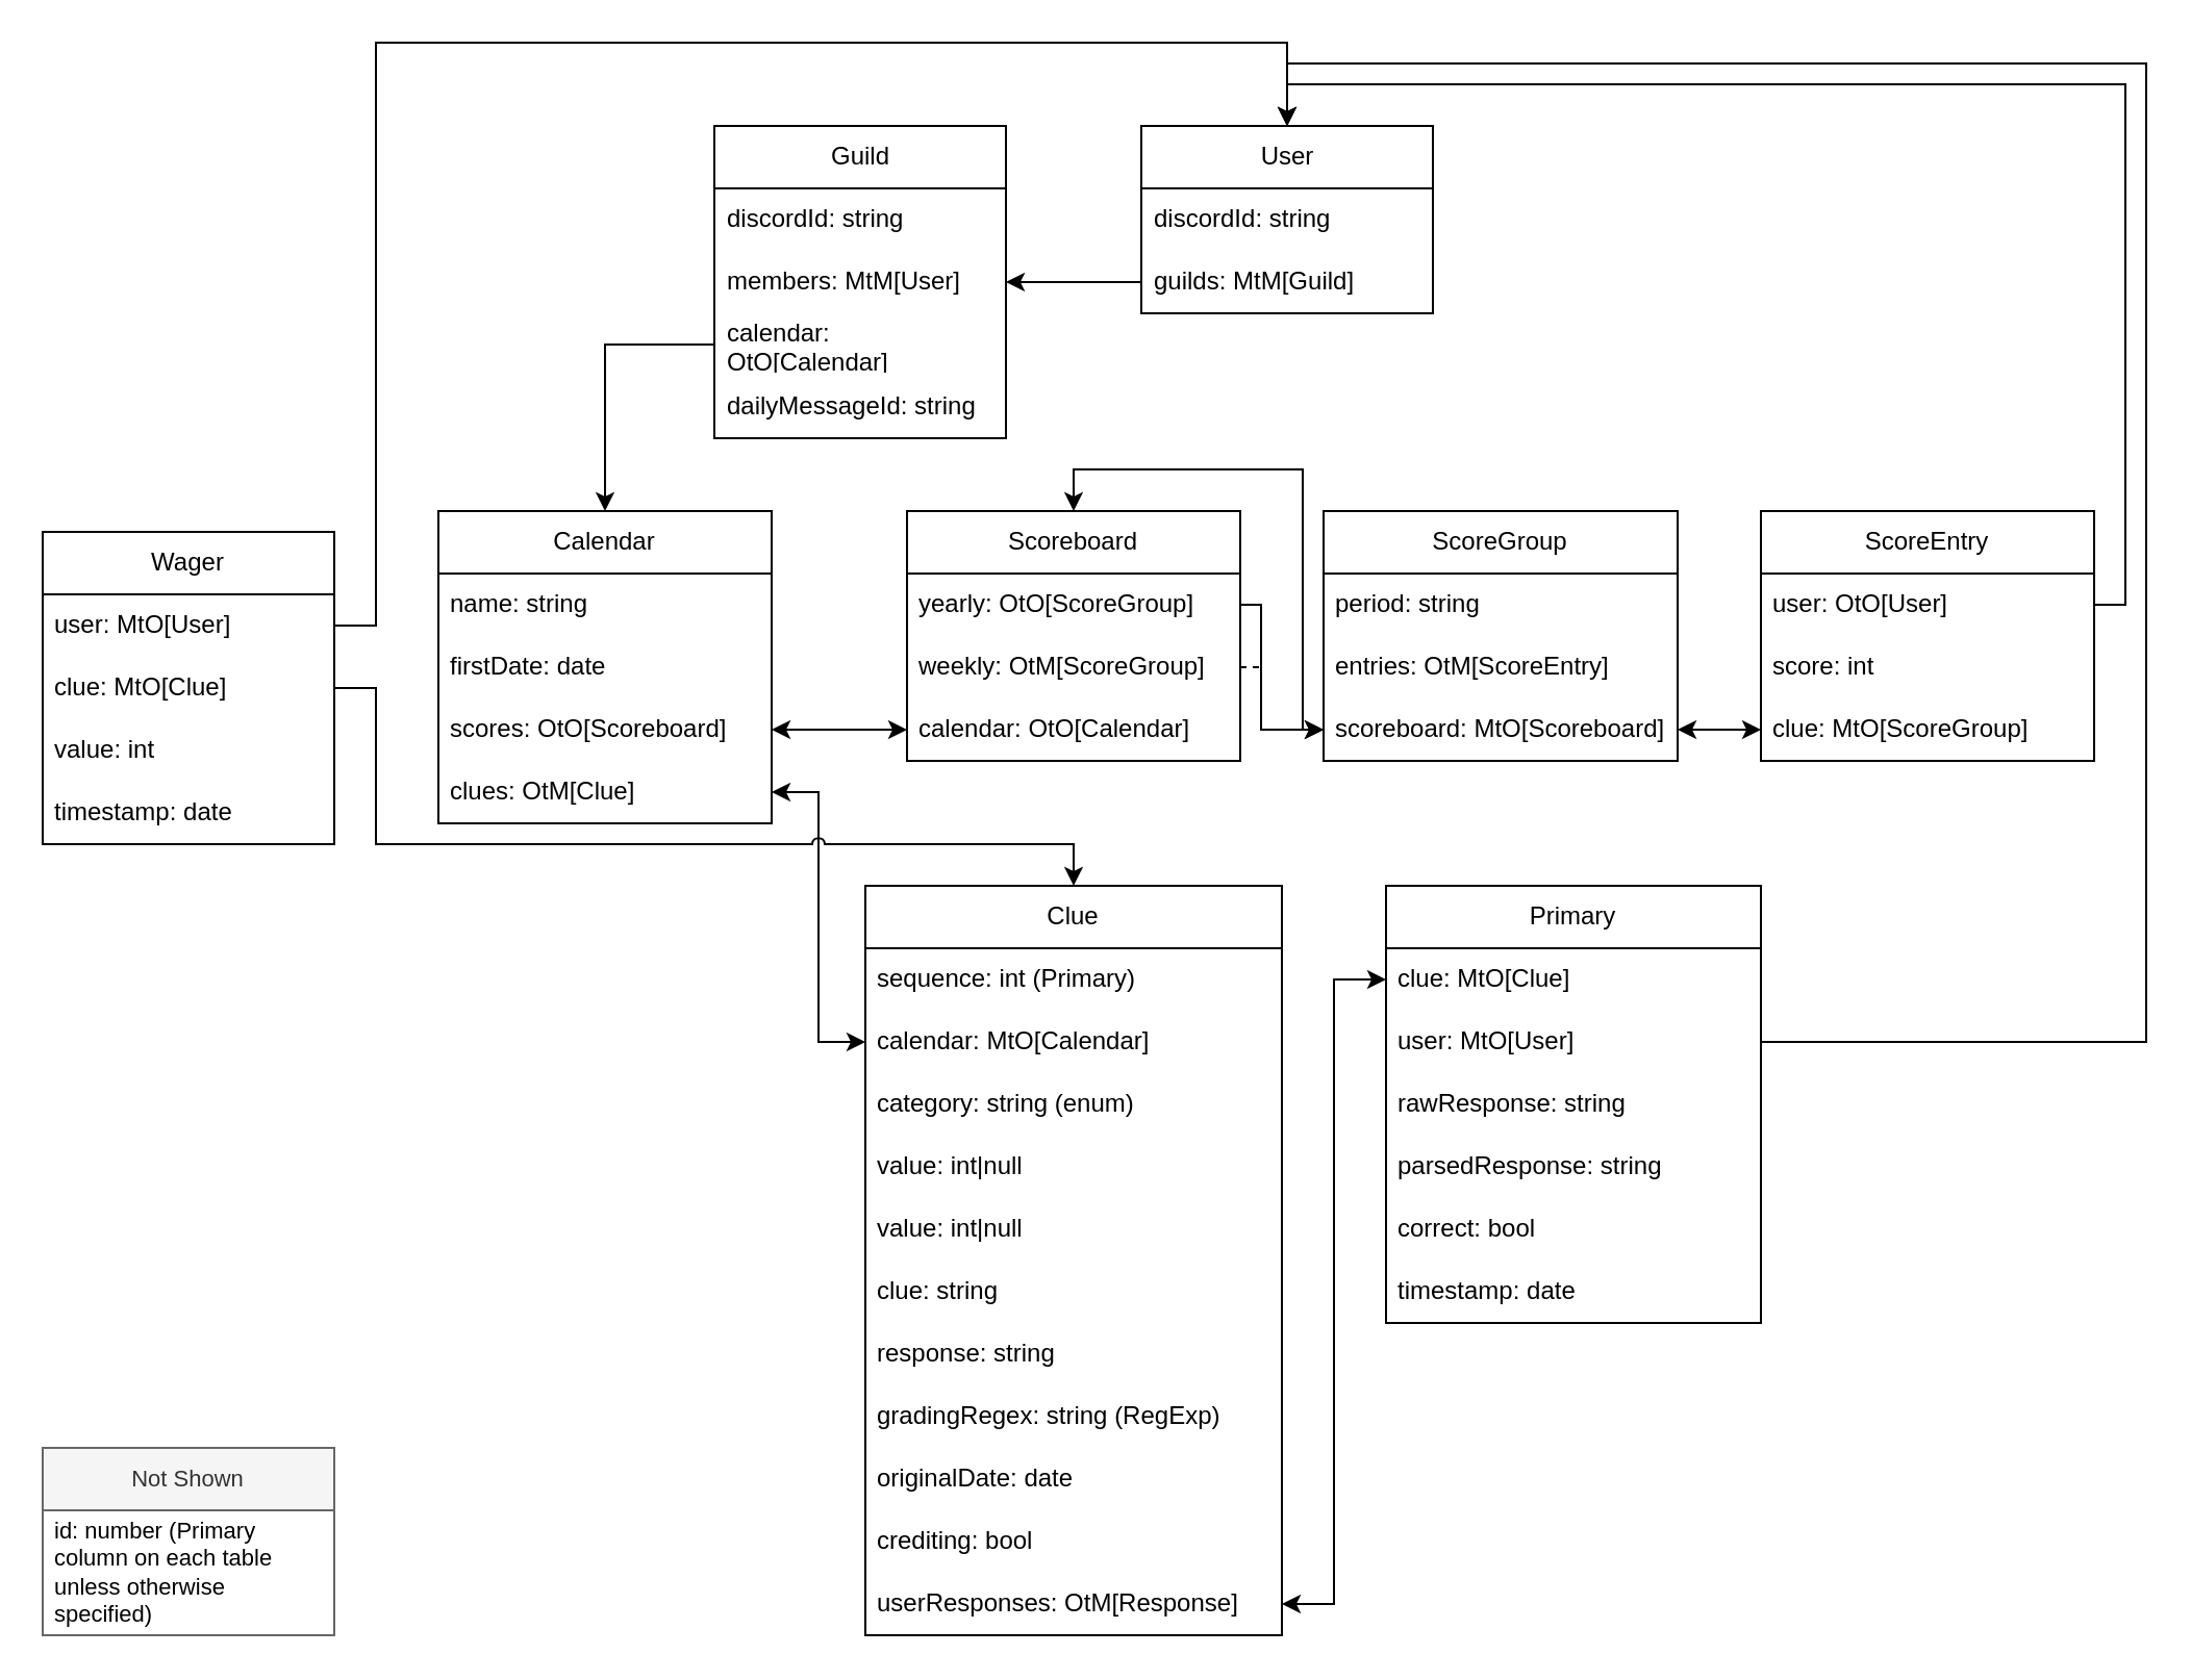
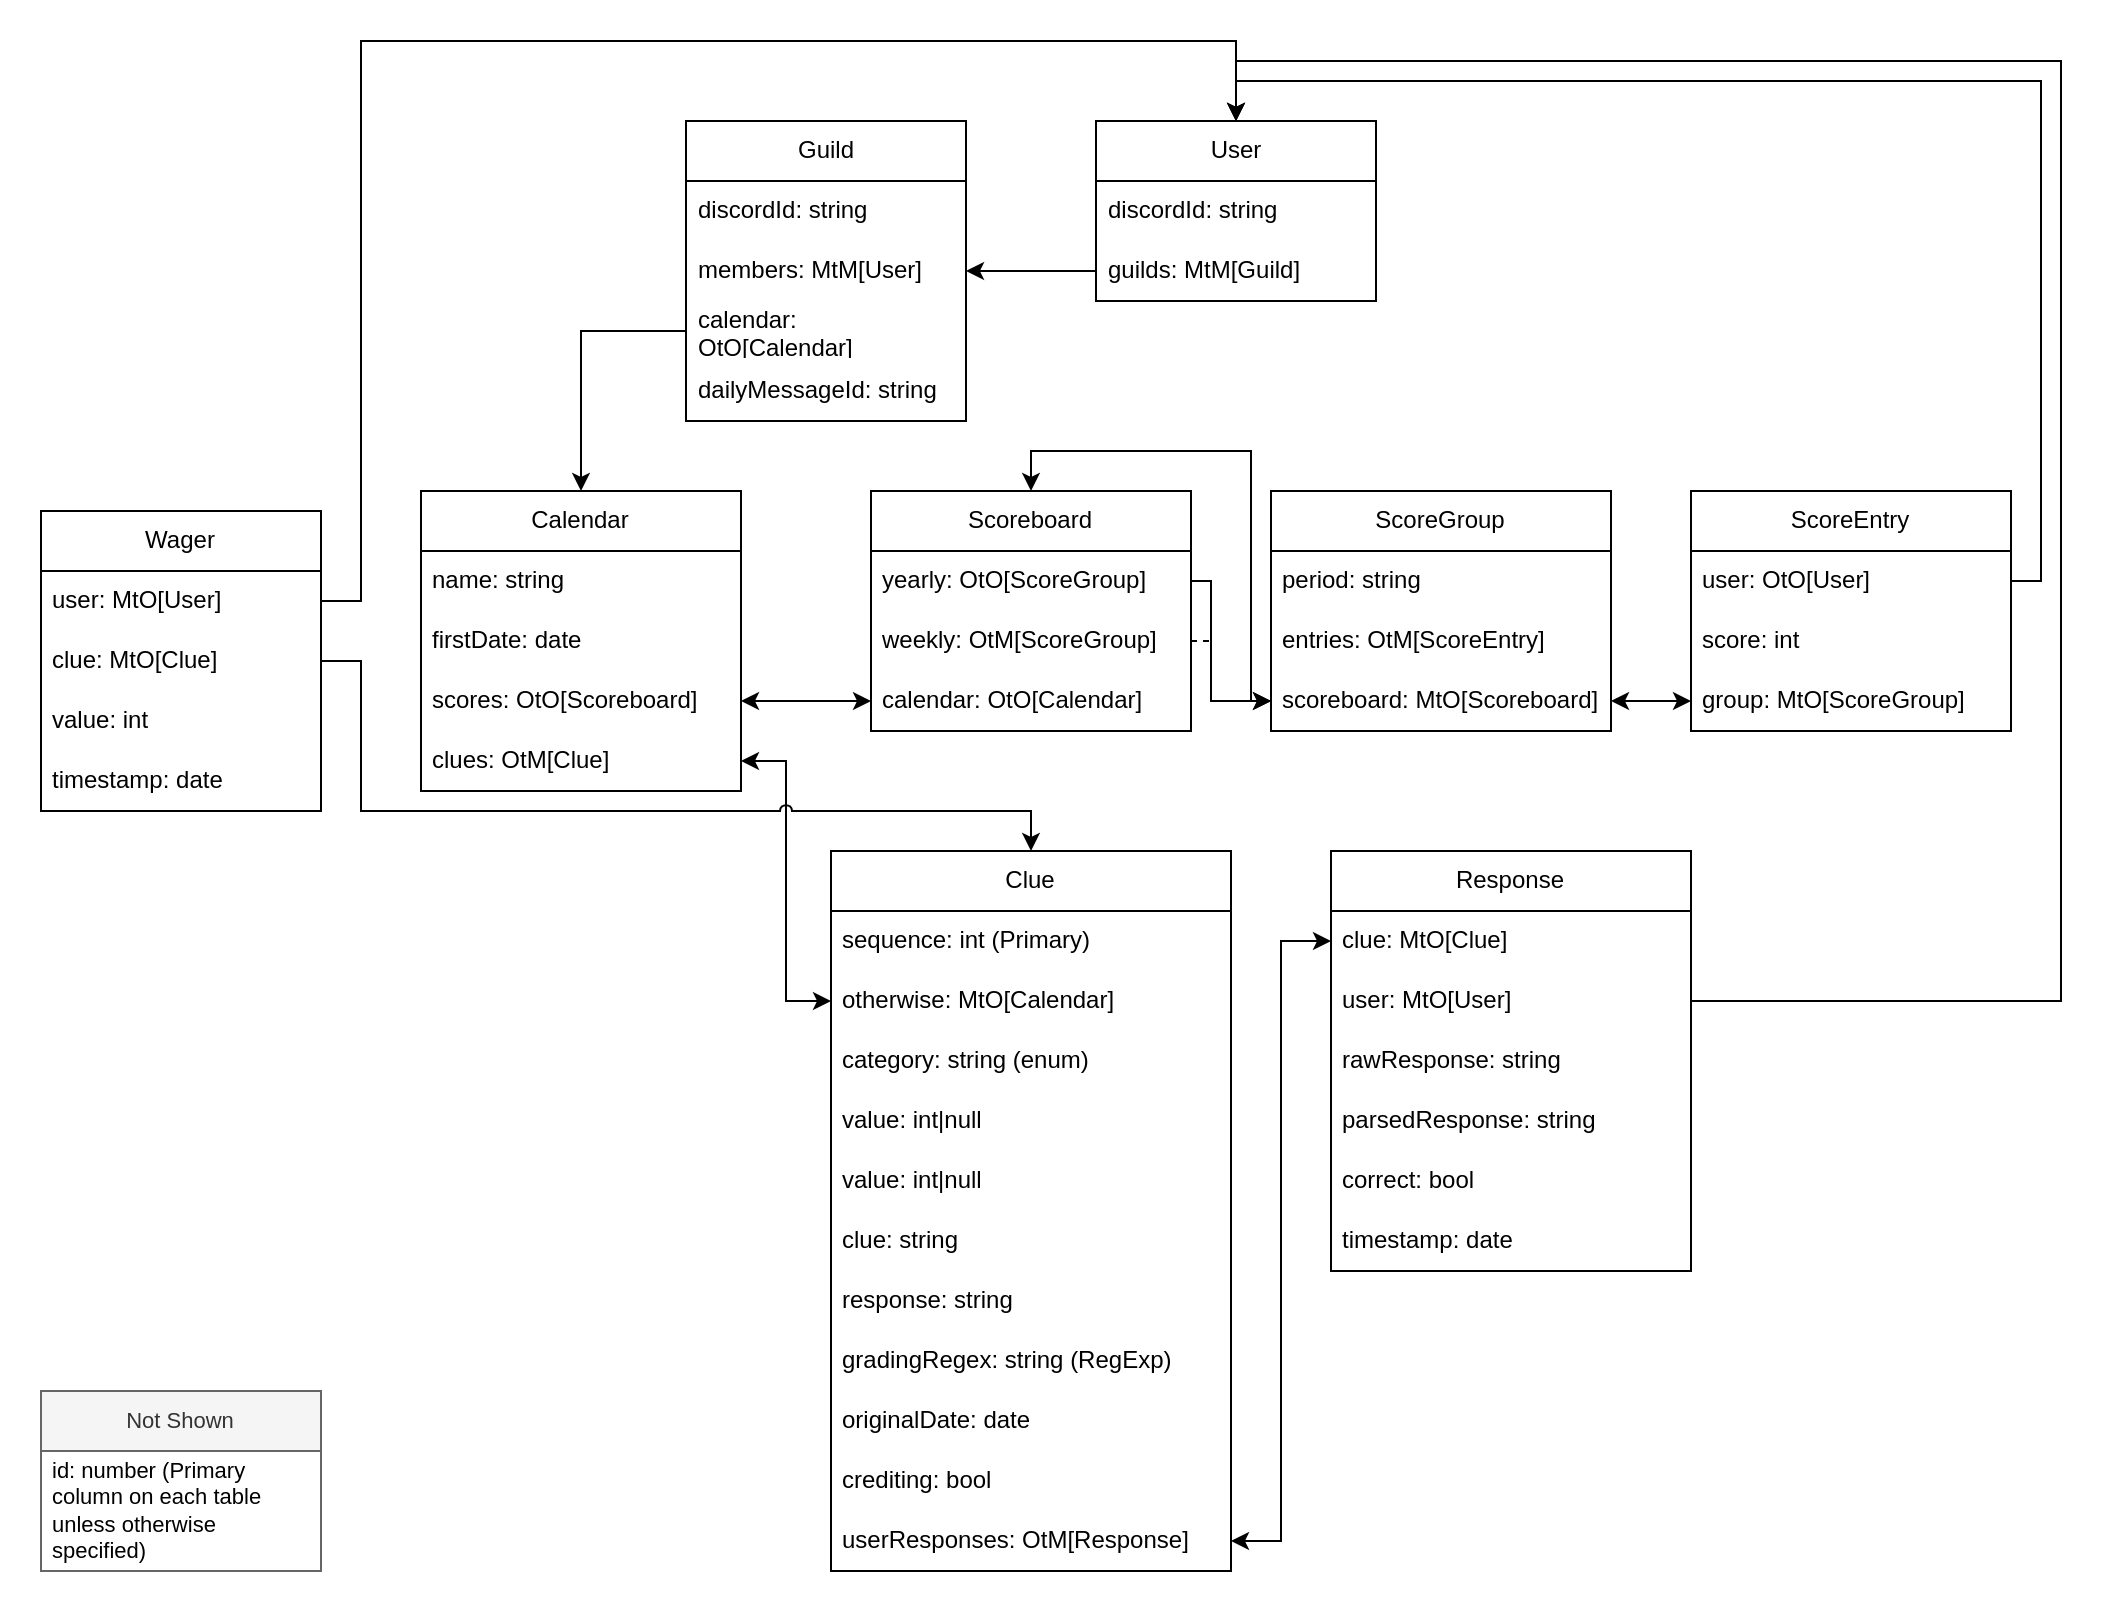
- <mxCell id="20" value="clue: MtO[ScoreGroup]" style="text;strokeColor=none;fillColor=none;align=left;verticalAlign=middle;spacingLeft=4;spacingRight=4;overflow=hidden;points=[[0,0.5],[1,0.5]];portConstraint=eastwest;rotatable=0;whiteSpace=wrap;html=1;" parent="17" vertex="1"><mxGeometry y="90" width="160" height="30" as="geometry" /></mxCell>
+ <mxCell id="20" value="group: MtO[ScoreGroup]" style="text;strokeColor=none;fillColor=none;align=left;verticalAlign=middle;spacingLeft=4;spacingRight=4;overflow=hidden;points=[[0,0.5],[1,0.5]];portConstraint=eastwest;rotatable=0;whiteSpace=wrap;html=1;" parent="17" vertex="1"><mxGeometry y="90" width="160" height="30" as="geometry" /></mxCell>
- <mxCell id="35" value="Primary" style="swimlane;fontStyle=0;childLayout=stackLayout;horizontal=1;startSize=30;horizontalStack=0;resizeParent=1;resizeParentMax=0;resizeLast=0;collapsible=1;marginBottom=0;whiteSpace=wrap;html=1;fillColor=default;shadow=0;fillStyle=auto;" parent="1" vertex="1"><mxGeometry x="665" y="425" width="180" height="210" as="geometry" /></mxCell>
+ <mxCell id="35" value="Response" style="swimlane;fontStyle=0;childLayout=stackLayout;horizontal=1;startSize=30;horizontalStack=0;resizeParent=1;resizeParentMax=0;resizeLast=0;collapsible=1;marginBottom=0;whiteSpace=wrap;html=1;fillColor=default;shadow=0;fillStyle=auto;" parent="1" vertex="1"><mxGeometry x="665" y="425" width="180" height="210" as="geometry" /></mxCell>
- <mxCell id="24" value="calendar: MtO[Calendar]" style="text;strokeColor=none;fillColor=none;align=left;verticalAlign=middle;spacingLeft=4;spacingRight=4;overflow=hidden;points=[[0,0.5],[1,0.5]];portConstraint=eastwest;rotatable=0;whiteSpace=wrap;html=1;glass=0;rounded=0;" parent="22" vertex="1"><mxGeometry y="60" width="200" height="30" as="geometry" /></mxCell>
+ <mxCell id="24" value="otherwise: MtO[Calendar]" style="text;strokeColor=none;fillColor=none;align=left;verticalAlign=middle;spacingLeft=4;spacingRight=4;overflow=hidden;points=[[0,0.5],[1,0.5]];portConstraint=eastwest;rotatable=0;whiteSpace=wrap;html=1;glass=0;rounded=0;" parent="22" vertex="1"><mxGeometry y="60" width="200" height="30" as="geometry" /></mxCell>
